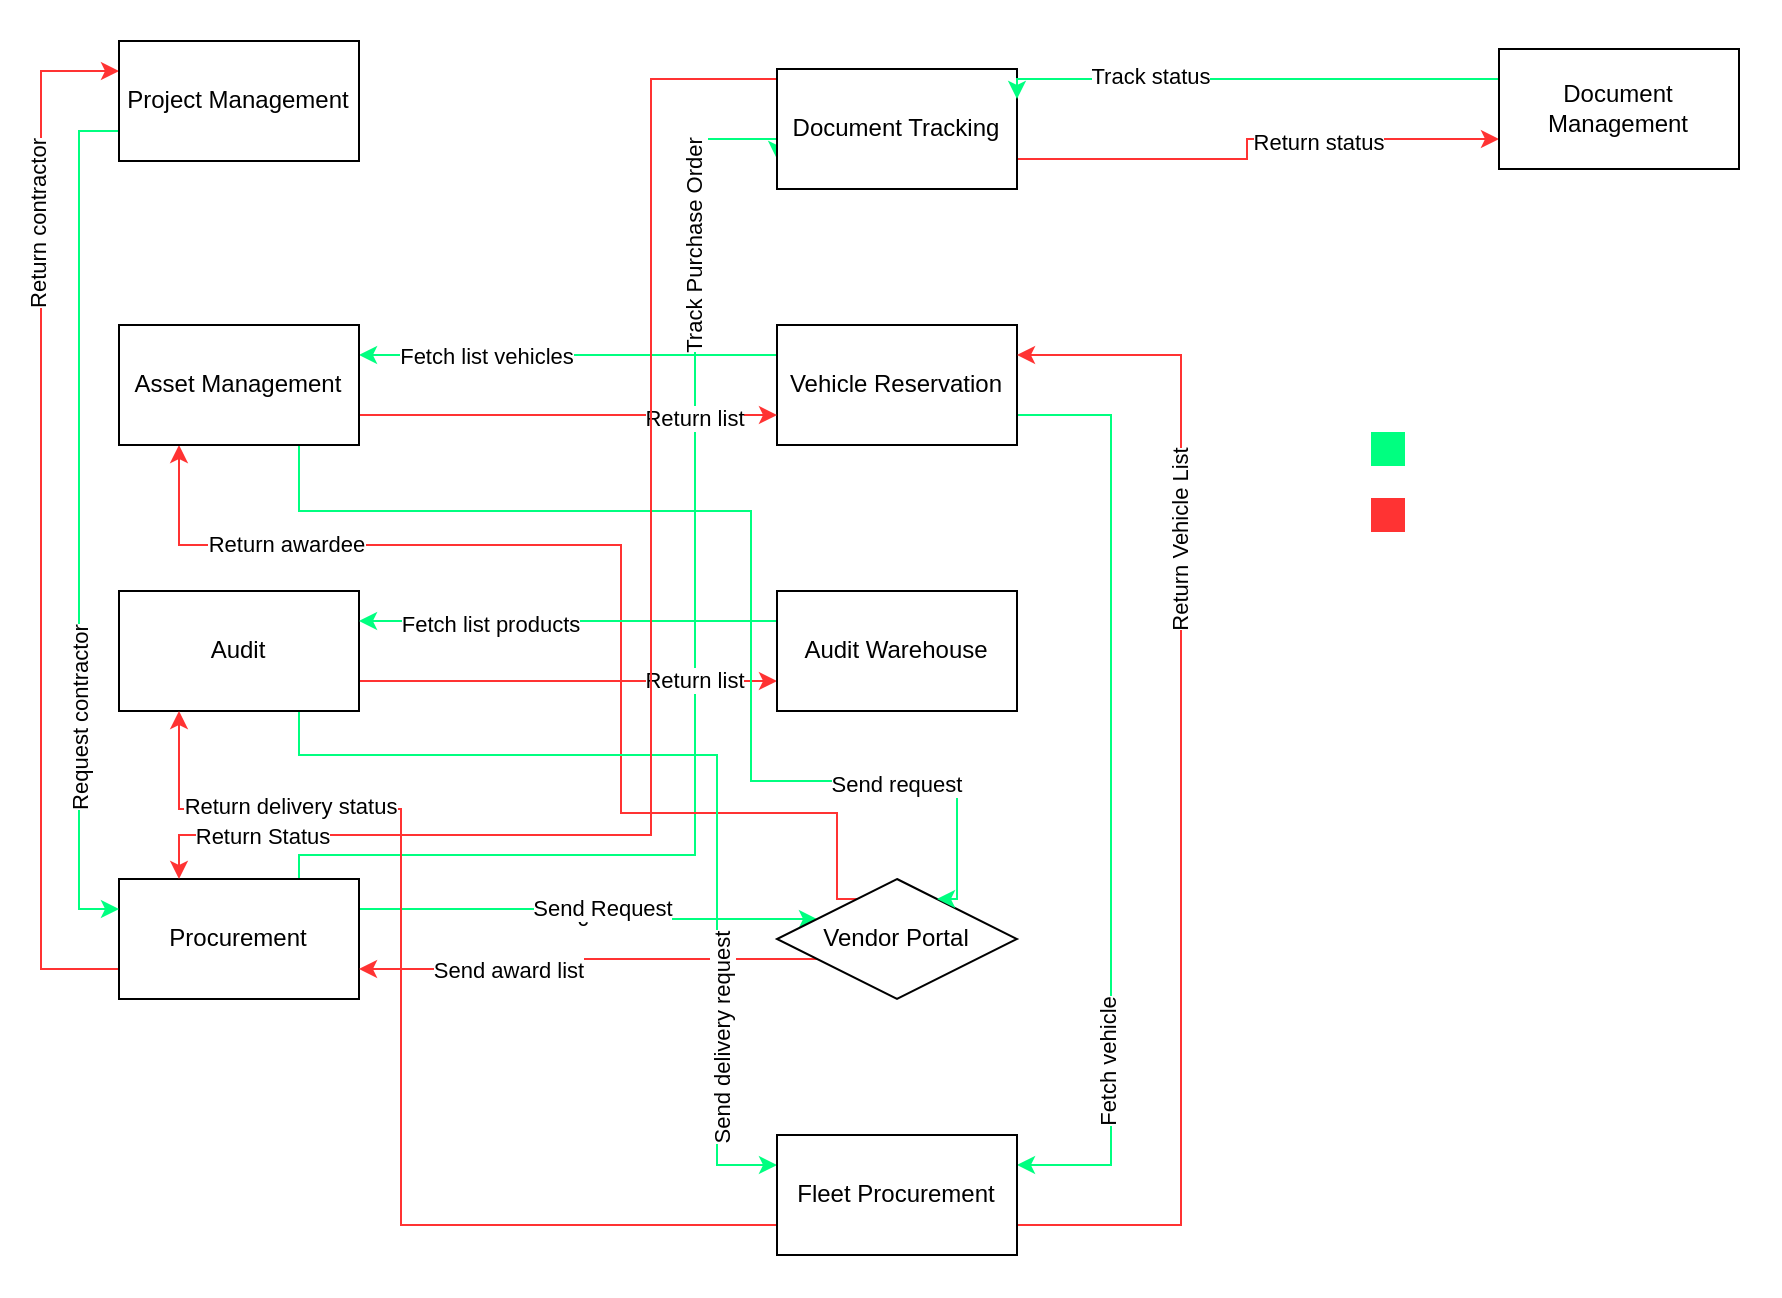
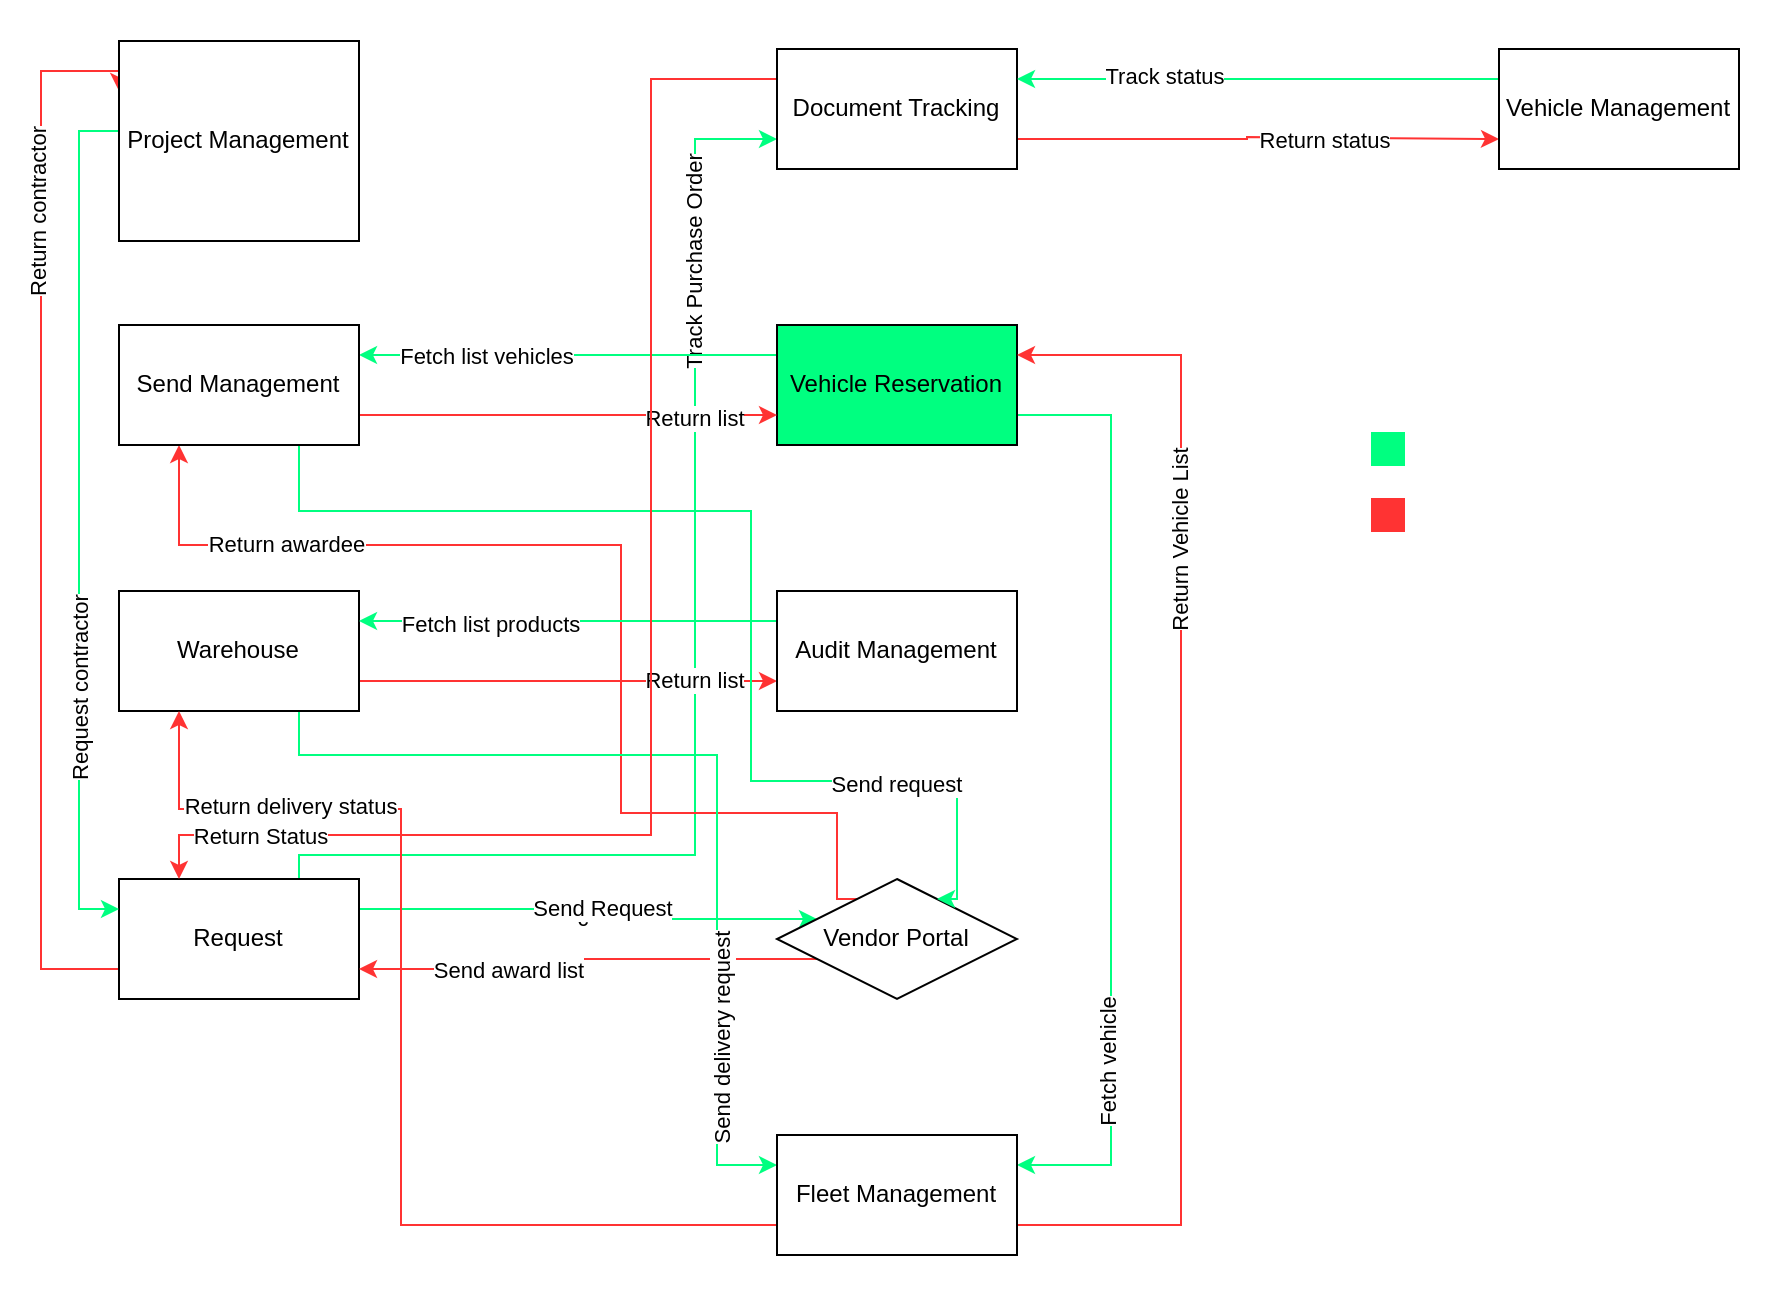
- <mxCell id="44" value="Project Management" style="rounded=0;whiteSpace=wrap;html=1;" vertex="1" parent="1"><mxGeometry x="59" y="20" width="120" height="60" as="geometry" /></mxCell>
+ <mxCell id="44" value="Project Management" style="rounded=0;whiteSpace=wrap;html=1;" vertex="1" parent="1"><mxGeometry x="59" y="20" width="120" height="100" as="geometry" /></mxCell>
- <mxCell id="46" value="Document Management" style="rounded=0;whiteSpace=wrap;html=1;" vertex="1" parent="1"><mxGeometry x="749" y="24" width="120" height="60" as="geometry" /></mxCell>
+ <mxCell id="46" value="Vehicle Management" style="rounded=0;whiteSpace=wrap;html=1;" vertex="1" parent="1"><mxGeometry x="749" y="24" width="120" height="60" as="geometry" /></mxCell>
- <mxCell id="36" value="Document Tracking" style="rounded=0;whiteSpace=wrap;html=1;" vertex="1" parent="1"><mxGeometry x="388" y="34" width="120" height="60" as="geometry" /></mxCell>
+ <mxCell id="36" value="Document Tracking" style="rounded=0;whiteSpace=wrap;html=1;" vertex="1" parent="1"><mxGeometry x="388" y="24" width="120" height="60" as="geometry" /></mxCell>
- <mxCell id="31" value="Asset Management" style="rounded=0;whiteSpace=wrap;html=1;" vertex="1" parent="1"><mxGeometry x="59" y="162" width="120" height="60" as="geometry" /></mxCell>
+ <mxCell id="31" value="Send Management" style="rounded=0;whiteSpace=wrap;html=1;" vertex="1" parent="1"><mxGeometry x="59" y="162" width="120" height="60" as="geometry" /></mxCell>
- <mxCell id="26" value="Vehicle Reservation" style="rounded=0;whiteSpace=wrap;html=1;" vertex="1" parent="1"><mxGeometry x="388" y="162" width="120" height="60" as="geometry" /></mxCell>
+ <mxCell id="26" value="Vehicle Reservation" style="rounded=0;whiteSpace=wrap;html=1;fillColor=#00ff80;" vertex="1" parent="1"><mxGeometry x="388" y="162" width="120" height="60" as="geometry" /></mxCell>
- <mxCell id="18" value="Audit" style="rounded=0;whiteSpace=wrap;html=1;" vertex="1" parent="1"><mxGeometry x="59" y="295" width="120" height="60" as="geometry" /></mxCell>
+ <mxCell id="18" value="Warehouse" style="rounded=0;whiteSpace=wrap;html=1;" vertex="1" parent="1"><mxGeometry x="59" y="295" width="120" height="60" as="geometry" /></mxCell>
- <mxCell id="21" value="Audit Warehouse" style="rounded=0;whiteSpace=wrap;html=1;" vertex="1" parent="1"><mxGeometry x="388" y="295" width="120" height="60" as="geometry" /></mxCell>
+ <mxCell id="21" value="Audit Management" style="rounded=0;whiteSpace=wrap;html=1;" vertex="1" parent="1"><mxGeometry x="388" y="295" width="120" height="60" as="geometry" /></mxCell>
- <mxCell id="8" value="Procurement" style="rounded=0;whiteSpace=wrap;html=1;" vertex="1" parent="1"><mxGeometry x="59" y="439" width="120" height="60" as="geometry" /></mxCell>
+ <mxCell id="8" value="Request" style="rounded=0;whiteSpace=wrap;html=1;" vertex="1" parent="1"><mxGeometry x="59" y="439" width="120" height="60" as="geometry" /></mxCell>
- <mxCell id="41" value="Fleet Procurement" style="rounded=0;whiteSpace=wrap;html=1;" vertex="1" parent="1"><mxGeometry x="388" y="567" width="120" height="60" as="geometry" /></mxCell>
+ <mxCell id="41" value="Fleet Management" style="rounded=0;whiteSpace=wrap;html=1;" vertex="1" parent="1"><mxGeometry x="388" y="567" width="120" height="60" as="geometry" /></mxCell>
